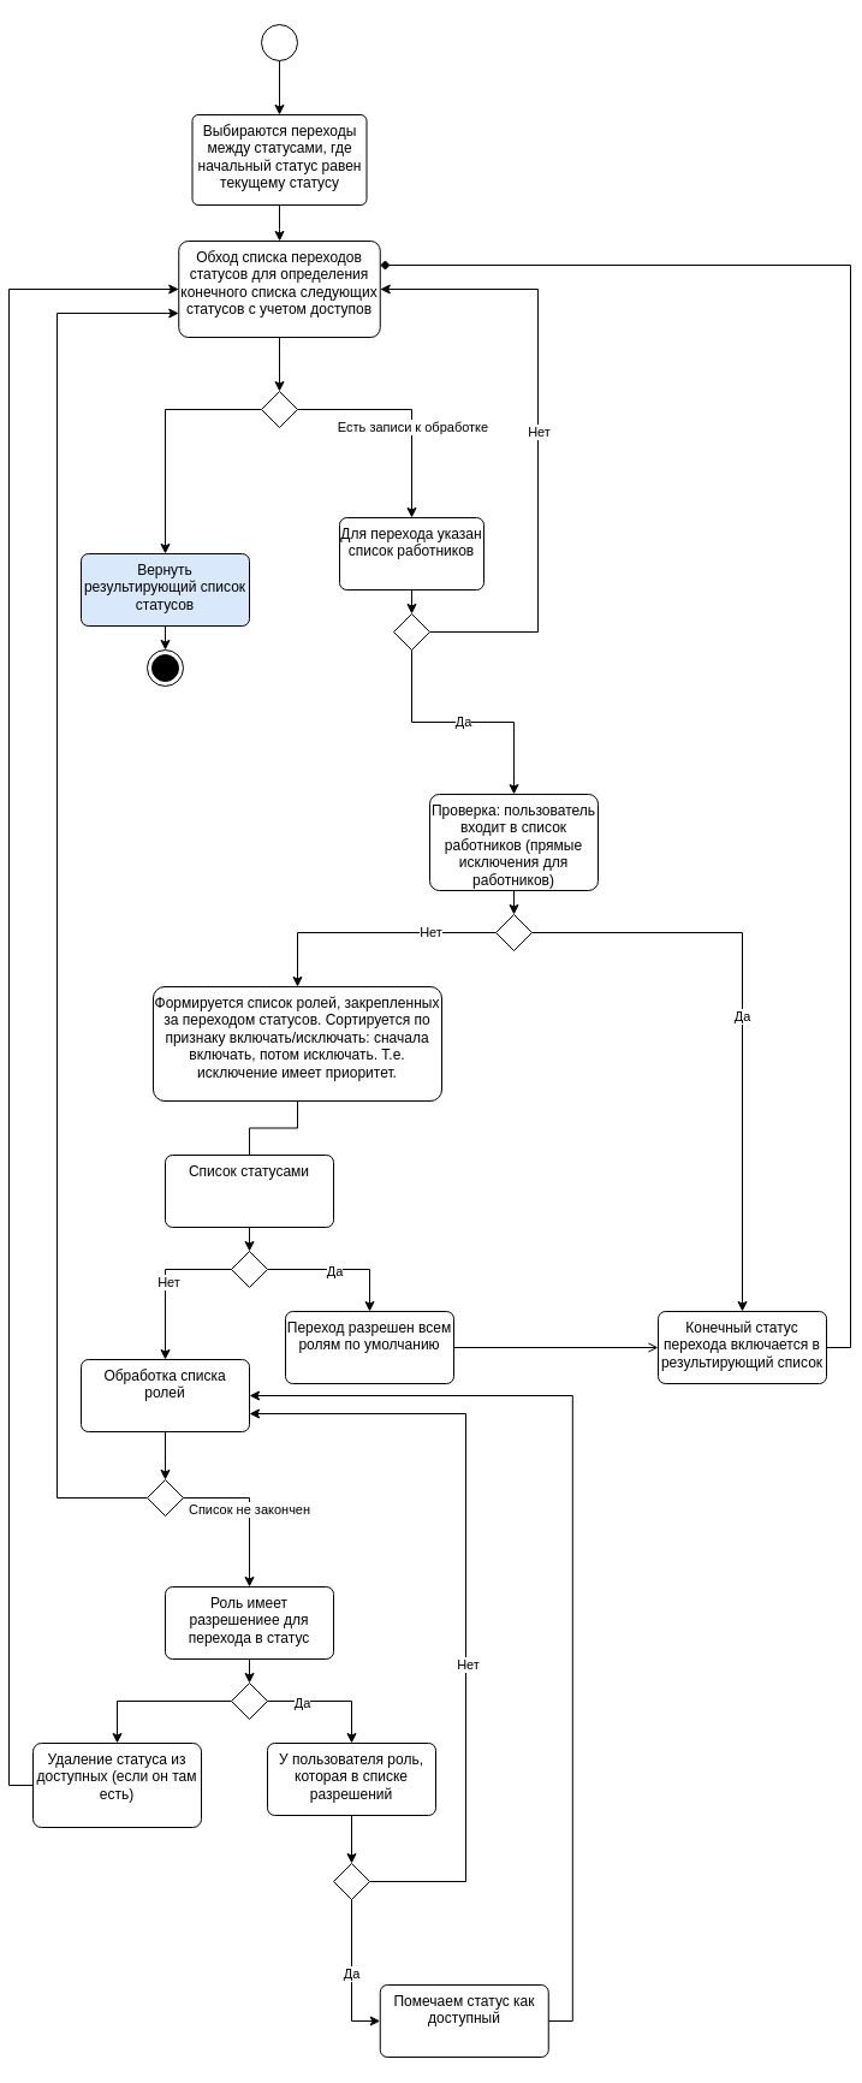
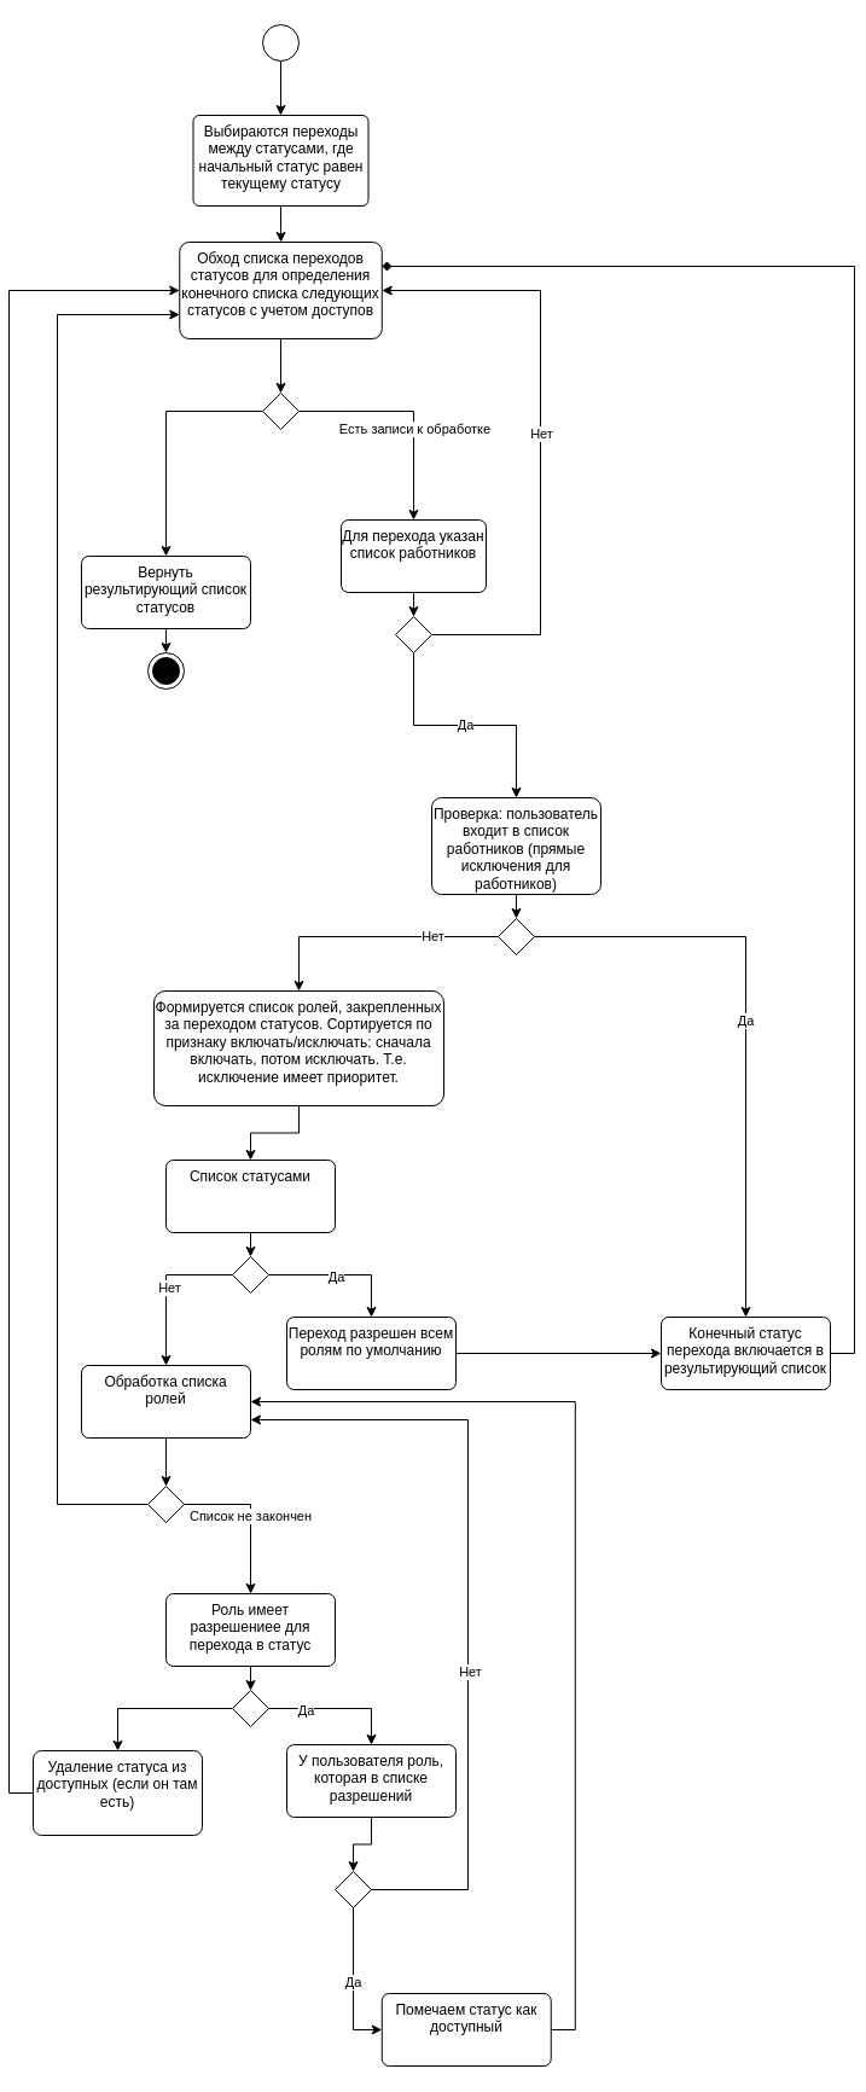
- <mxCell id="59" value="&lt;div&gt;Вернуть результирующий список статусов&lt;/div&gt;" style="whiteSpace=wrap;html=1;verticalAlign=top;rounded=1;arcSize=10;dashed=0;fillColor=#dae8fc;" parent="1" vertex="1"><mxGeometry x="60" y="460" width="140" height="60" as="geometry" /></mxCell>
+ <mxCell id="59" value="&lt;div&gt;Вернуть результирующий список статусов&lt;/div&gt;" style="whiteSpace=wrap;html=1;verticalAlign=top;rounded=1;arcSize=10;dashed=0;" parent="1" vertex="1"><mxGeometry x="60" y="460" width="140" height="60" as="geometry" /></mxCell>
- <mxCell id="24" style="edgeStyle=orthogonalEdgeStyle;rounded=0;orthogonalLoop=1;jettySize=auto;html=1;exitX=0.5;exitY=1;exitDx=0;exitDy=0;entryX=0.5;entryY=0;entryDx=0;entryDy=0;endArrow=none;" parent="1" source="25" target="27" edge="1"><mxGeometry relative="1" as="geometry" /></mxCell>
+ <mxCell id="24" style="edgeStyle=orthogonalEdgeStyle;rounded=0;orthogonalLoop=1;jettySize=auto;html=1;exitX=0.5;exitY=1;exitDx=0;exitDy=0;entryX=0.5;entryY=0;entryDx=0;entryDy=0;" parent="1" source="25" target="27" edge="1"><mxGeometry relative="1" as="geometry" /></mxCell>
- <mxCell id="33" style="edgeStyle=orthogonalEdgeStyle;rounded=0;orthogonalLoop=1;jettySize=auto;html=1;exitX=1;exitY=0.5;exitDx=0;exitDy=0;entryX=0;entryY=0.5;entryDx=0;entryDy=0;endArrow=open;" parent="1" source="34" target="23" edge="1"><mxGeometry relative="1" as="geometry" /></mxCell>
+ <mxCell id="33" style="edgeStyle=orthogonalEdgeStyle;rounded=0;orthogonalLoop=1;jettySize=auto;html=1;exitX=1;exitY=0.5;exitDx=0;exitDy=0;entryX=0;entryY=0.5;entryDx=0;entryDy=0;" parent="1" source="34" target="23" edge="1"><mxGeometry relative="1" as="geometry" /></mxCell>
- <mxCell id="42" value="У пользователя роль, которая в списке разрешений" style="whiteSpace=wrap;html=1;verticalAlign=top;rounded=1;arcSize=10;dashed=0;" parent="1" vertex="1"><mxGeometry x="215" y="1449" width="140" height="60" as="geometry" /></mxCell>
+ <mxCell id="42" value="У пользователя роль, которая в списке разрешений" style="whiteSpace=wrap;html=1;verticalAlign=top;rounded=1;arcSize=10;dashed=0;" parent="1" vertex="1"><mxGeometry x="230" y="1444" width="140" height="60" as="geometry" /></mxCell>
